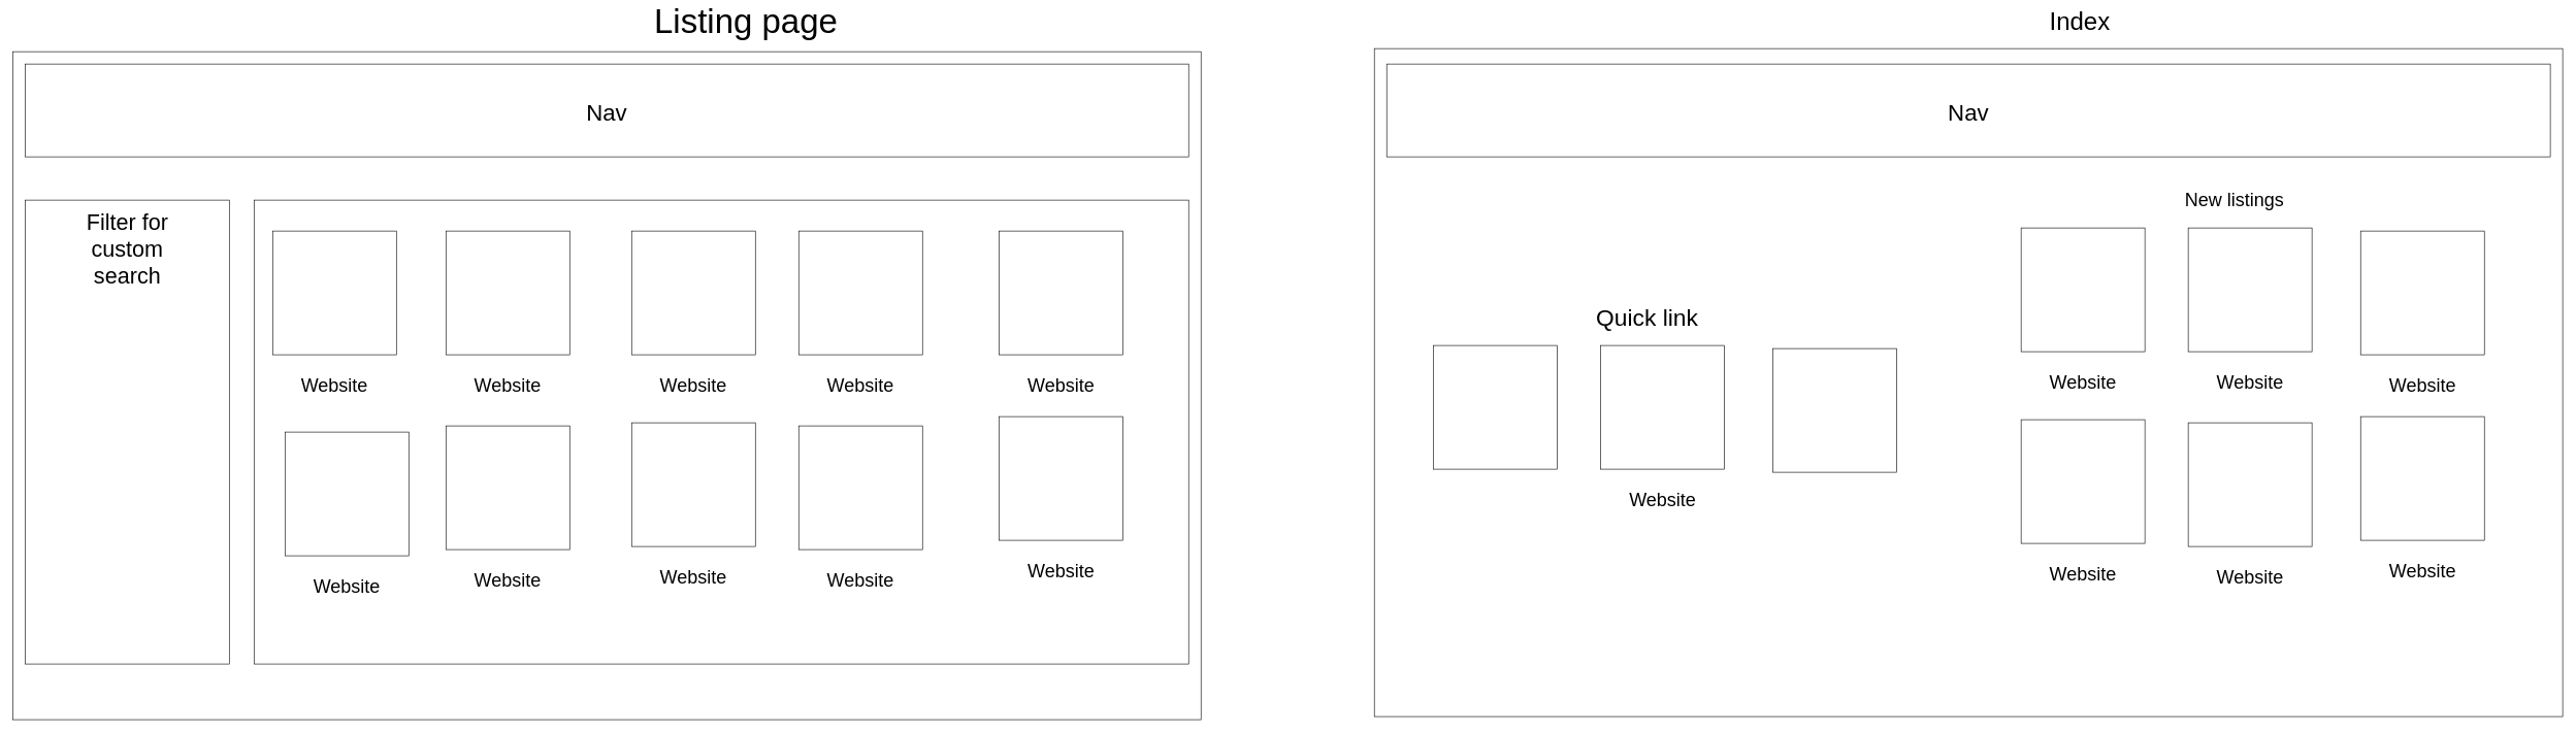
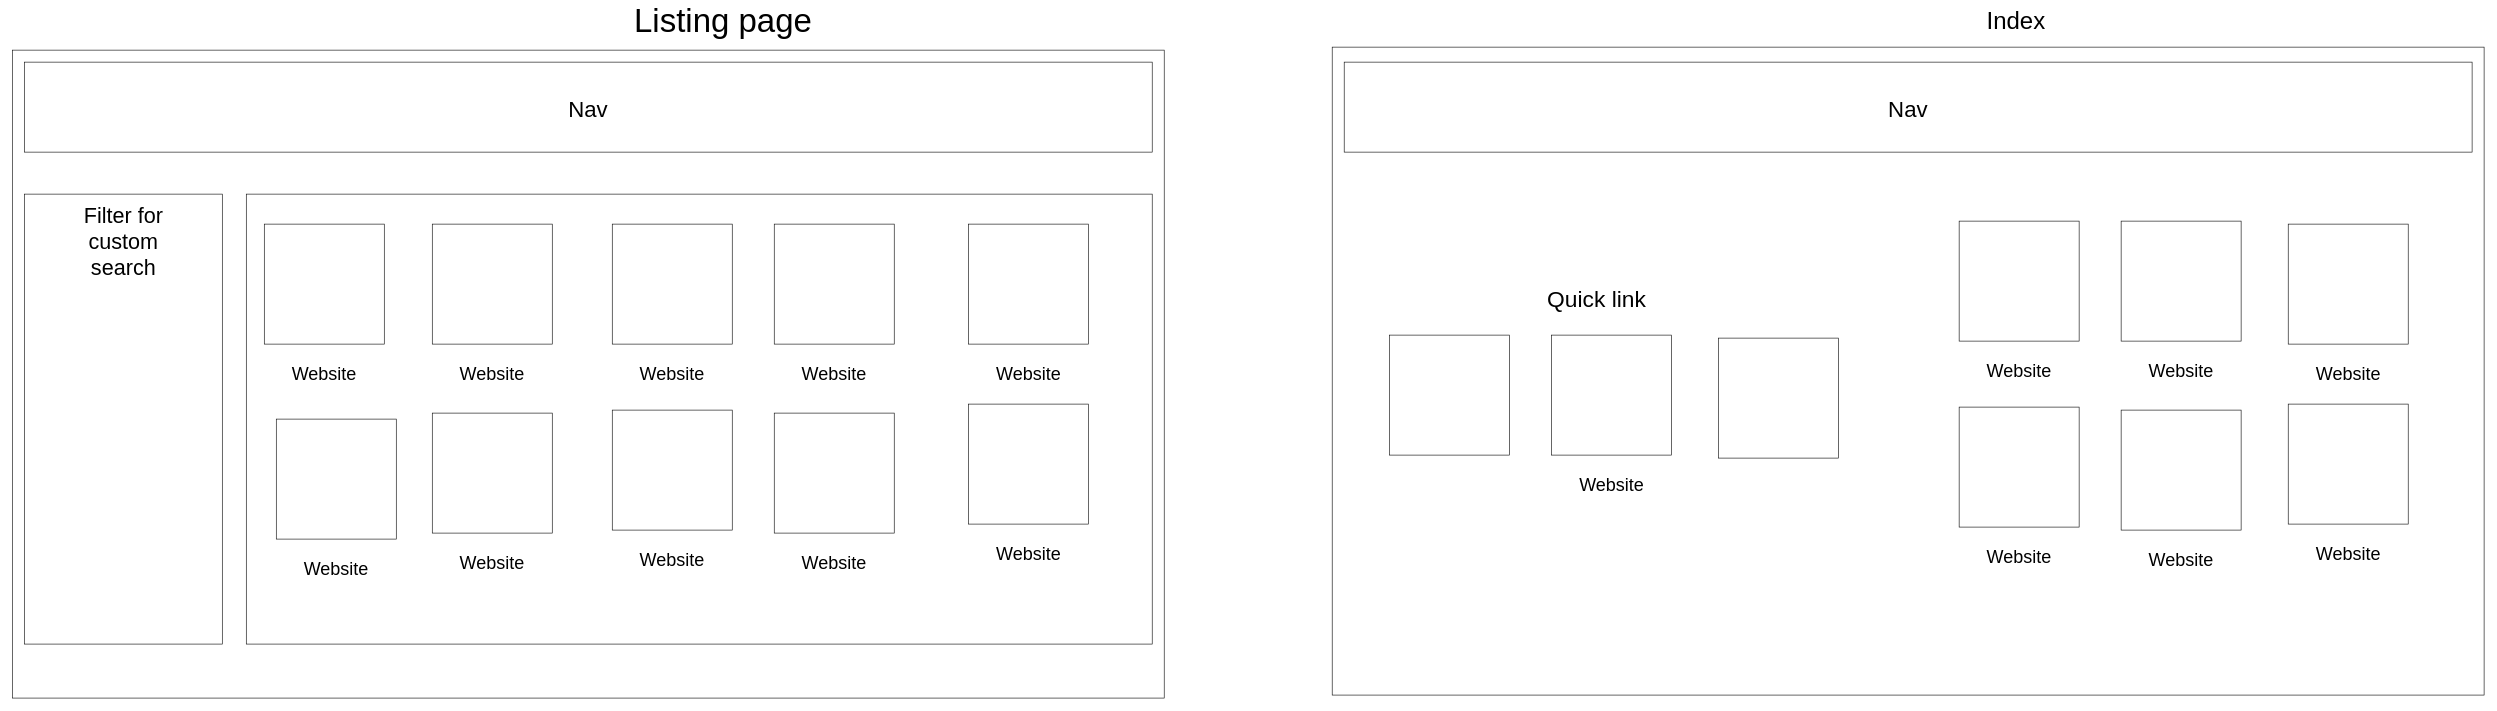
- <mxCell id="45" value="&lt;font style=&quot;font-size: 30px&quot;&gt;New listings&lt;br&gt;&lt;/font&gt;" style="text;html=1;strokeColor=none;fillColor=none;align=center;verticalAlign=middle;whiteSpace=wrap;rounded=0;" vertex="1" parent="1"><mxGeometry x="3500" y="310" width="220" height="20" as="geometry" /></mxCell>
- <mxCell id="50" value="&lt;font style=&quot;font-size: 38px&quot;&gt;Quick link&lt;br&gt;&lt;/font&gt;" style="text;html=1;strokeColor=none;fillColor=none;align=center;verticalAlign=middle;whiteSpace=wrap;rounded=0;" vertex="1" parent="1"><mxGeometry x="2550.5" y="500" width="220" height="20" as="geometry" /></mxCell>
+ <mxCell id="50" value="&lt;font style=&quot;font-size: 38px&quot;&gt;Quick link&lt;br&gt;&lt;/font&gt;" style="text;html=1;strokeColor=none;fillColor=none;align=center;verticalAlign=middle;whiteSpace=wrap;rounded=0;" vertex="1" parent="1"><mxGeometry x="2550.5" y="485" width="220" height="20" as="geometry" /></mxCell>
